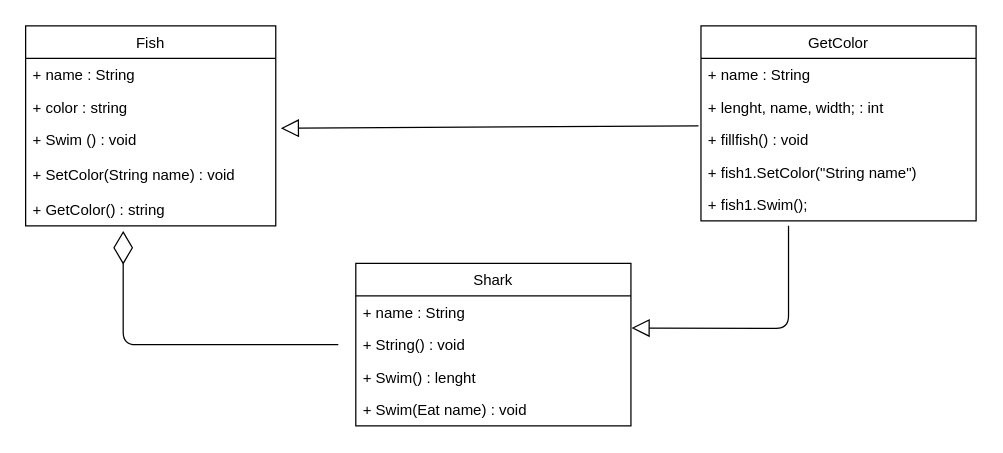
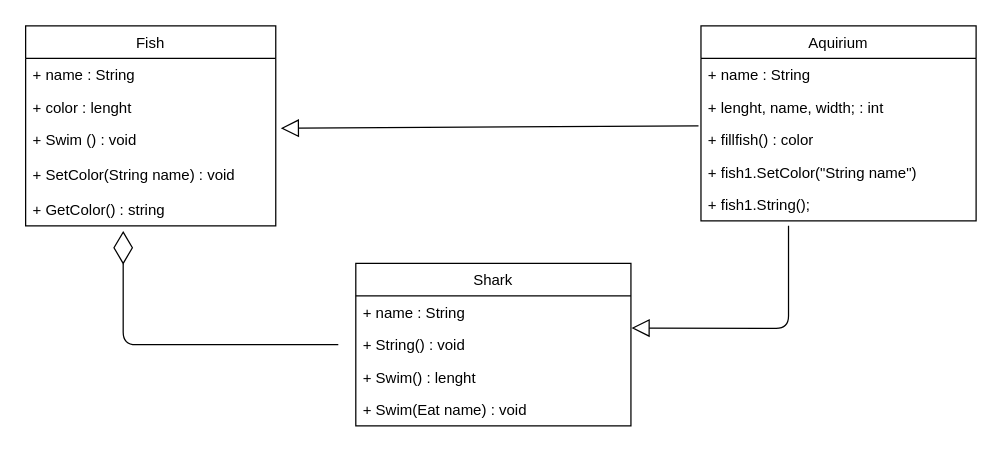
- <mxCell id="2" value="GetColor" style="swimlane;fontStyle=0;childLayout=stackLayout;horizontal=1;startSize=26;fillColor=none;horizontalStack=0;resizeParent=1;resizeParentMax=0;resizeLast=0;collapsible=1;marginBottom=0;" vertex="1" parent="1"><mxGeometry x="560" y="20" width="220" height="156" as="geometry" /></mxCell>
+ <mxCell id="2" value="Aquirium" style="swimlane;fontStyle=0;childLayout=stackLayout;horizontal=1;startSize=26;fillColor=none;horizontalStack=0;resizeParent=1;resizeParentMax=0;resizeLast=0;collapsible=1;marginBottom=0;" vertex="1" parent="1"><mxGeometry x="560" y="20" width="220" height="156" as="geometry" /></mxCell>
- <mxCell id="10" value="+ color : string" style="text;strokeColor=none;fillColor=none;align=left;verticalAlign=top;spacingLeft=4;spacingRight=4;overflow=hidden;rotatable=0;points=[[0,0.5],[1,0.5]];portConstraint=eastwest;" vertex="1" parent="8"><mxGeometry y="52" width="200" height="26" as="geometry" /></mxCell>
+ <mxCell id="10" value="+ color : lenght" style="text;strokeColor=none;fillColor=none;align=left;verticalAlign=top;spacingLeft=4;spacingRight=4;overflow=hidden;rotatable=0;points=[[0,0.5],[1,0.5]];portConstraint=eastwest;" vertex="1" parent="8"><mxGeometry y="52" width="200" height="26" as="geometry" /></mxCell>
- <mxCell id="5" value="+ fillfish() : void" style="text;strokeColor=none;fillColor=none;align=left;verticalAlign=top;spacingLeft=4;spacingRight=4;overflow=hidden;rotatable=0;points=[[0,0.5],[1,0.5]];portConstraint=eastwest;" vertex="1" parent="2"><mxGeometry y="78" width="220" height="26" as="geometry" /></mxCell>
+ <mxCell id="5" value="+ fillfish() : color" style="text;strokeColor=none;fillColor=none;align=left;verticalAlign=top;spacingLeft=4;spacingRight=4;overflow=hidden;rotatable=0;points=[[0,0.5],[1,0.5]];portConstraint=eastwest;" vertex="1" parent="2"><mxGeometry y="78" width="220" height="26" as="geometry" /></mxCell>
- <mxCell id="7" value="+ fish1.Swim();" style="text;strokeColor=none;fillColor=none;align=left;verticalAlign=top;spacingLeft=4;spacingRight=4;overflow=hidden;rotatable=0;points=[[0,0.5],[1,0.5]];portConstraint=eastwest;" vertex="1" parent="2"><mxGeometry y="130" width="220" height="26" as="geometry" /></mxCell>
+ <mxCell id="7" value="+ fish1.String();" style="text;strokeColor=none;fillColor=none;align=left;verticalAlign=top;spacingLeft=4;spacingRight=4;overflow=hidden;rotatable=0;points=[[0,0.5],[1,0.5]];portConstraint=eastwest;" vertex="1" parent="2"><mxGeometry y="130" width="220" height="26" as="geometry" /></mxCell>
